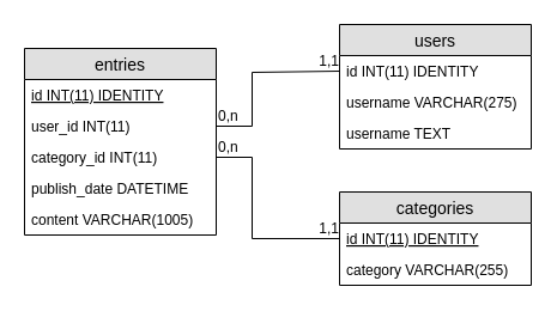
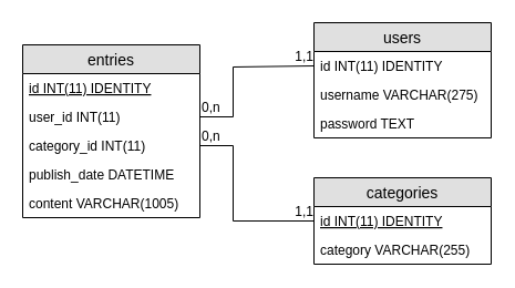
- <mxCell id="14" value="username TEXT" style="text;strokeColor=none;fillColor=none;spacingLeft=4;spacingRight=4;overflow=hidden;rotatable=0;points=[[0,0.5],[1,0.5]];portConstraint=eastwest;fontSize=12;" vertex="1" parent="11"><mxGeometry y="78" width="160" height="26" as="geometry" /></mxCell>
+ <mxCell id="14" value="password TEXT" style="text;strokeColor=none;fillColor=none;spacingLeft=4;spacingRight=4;overflow=hidden;rotatable=0;points=[[0,0.5],[1,0.5]];portConstraint=eastwest;fontSize=12;" vertex="1" parent="11"><mxGeometry y="78" width="160" height="26" as="geometry" /></mxCell>
